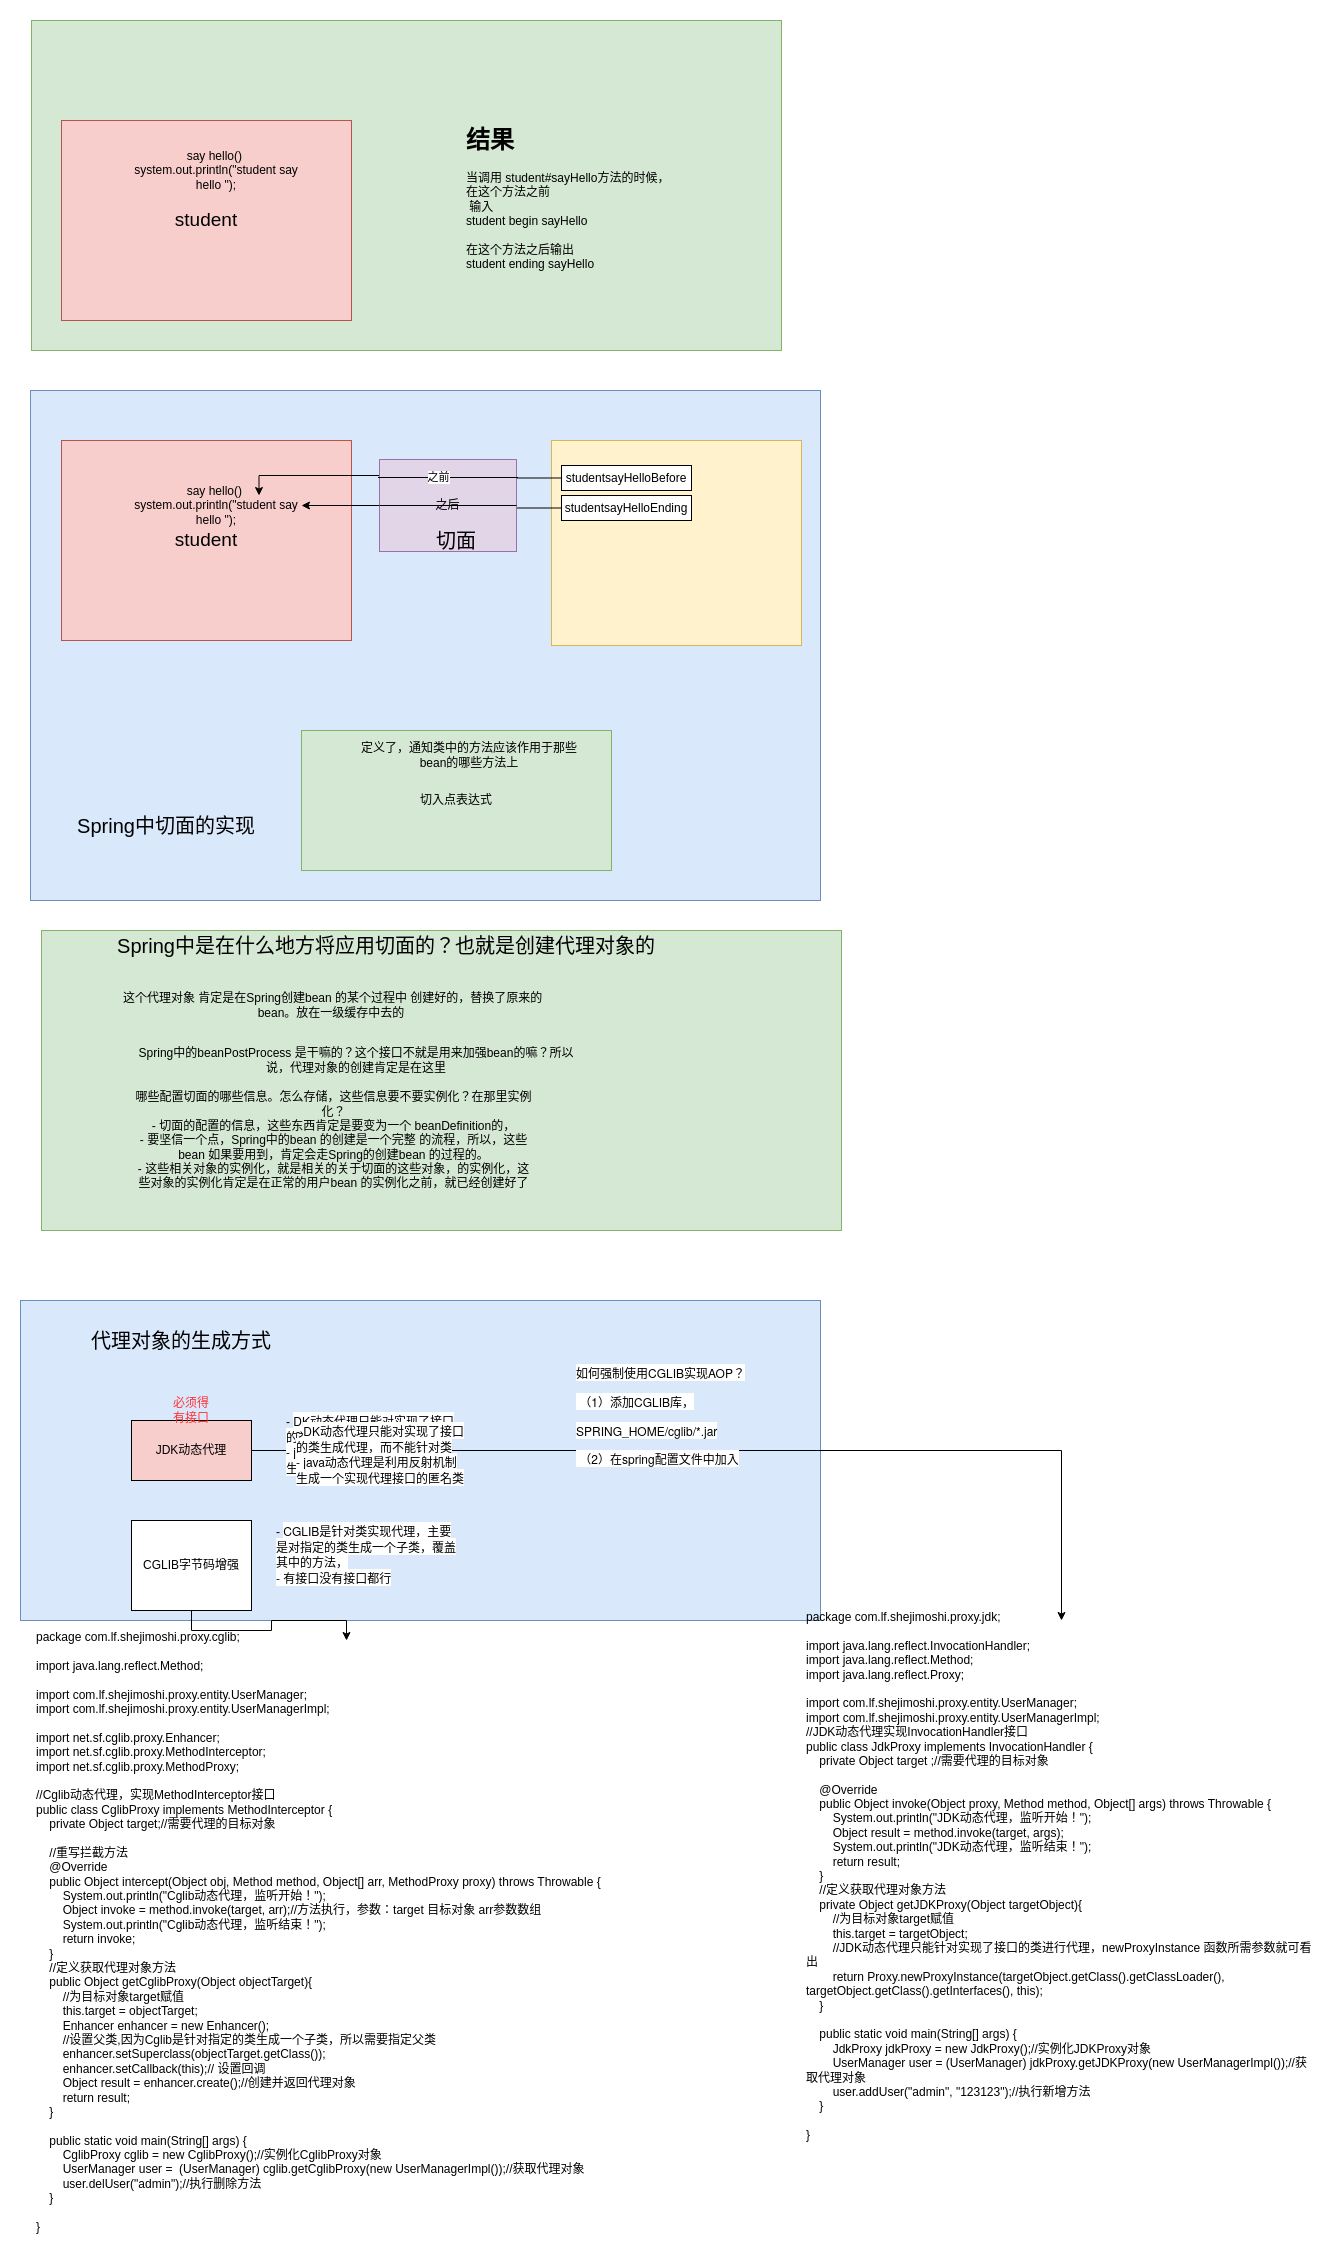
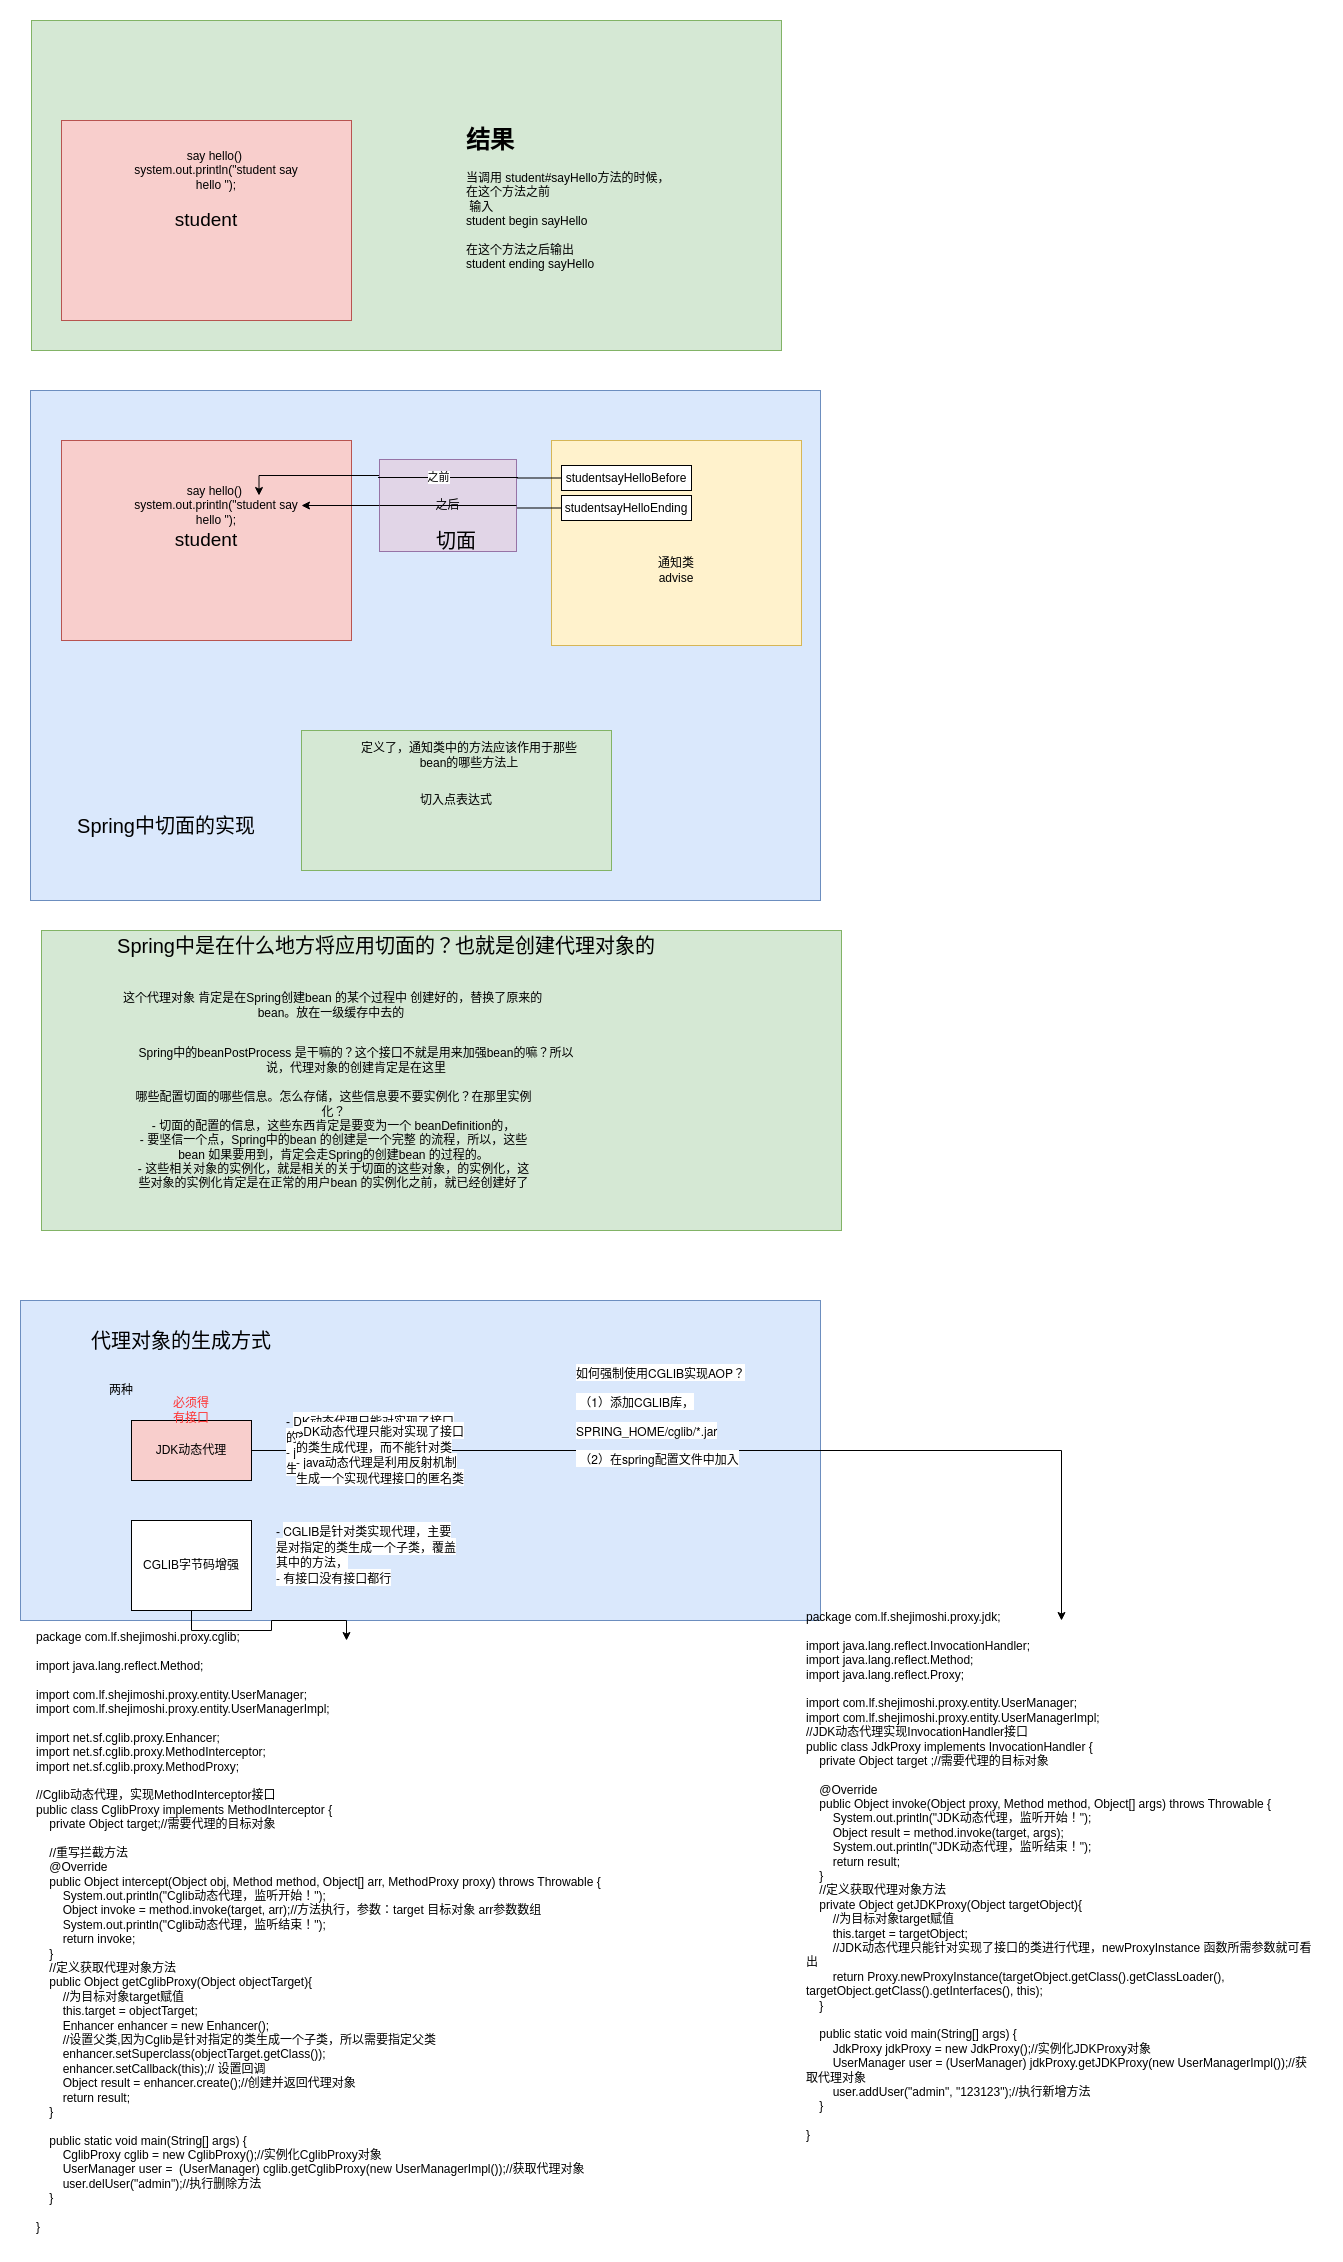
+ <mxCell id="14" value="通知类advise" style="text;html=1;strokeColor=none;fillColor=none;align=center;verticalAlign=middle;whiteSpace=wrap;rounded=0;" vertex="1" parent="1"><mxGeometry x="656" y="560" width="40" height="20" as="geometry" /></mxCell>
+ <mxCell id="34" value="两种" style="text;html=1;strokeColor=none;fillColor=none;align=center;verticalAlign=middle;whiteSpace=wrap;rounded=0;" vertex="1" parent="1"><mxGeometry x="101" y="1380" width="40" height="20" as="geometry" /></mxCell>
